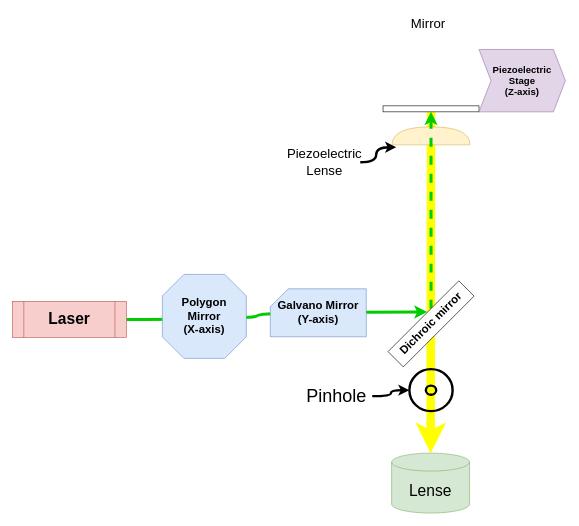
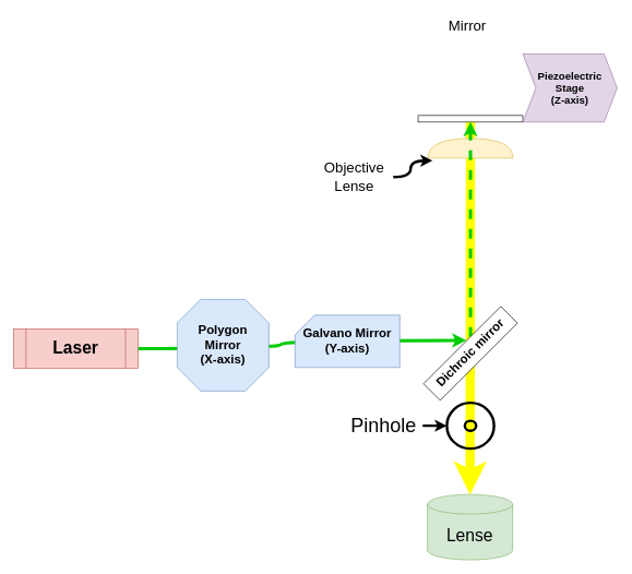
- <mxCell id="17" value="Piezoelectric&lt;br&gt;Lense" style="text;html=1;align=center;verticalAlign=middle;resizable=0;points=[];autosize=1;strokeColor=none;fillColor=none;fontSize=22;" parent="1" vertex="1"><mxGeometry x="480" y="235" width="120" height="70" as="geometry" /></mxCell>
+ <mxCell id="17" value="Objective&lt;br&gt;Lense" style="text;html=1;align=center;verticalAlign=middle;resizable=0;points=[];autosize=1;strokeColor=none;fillColor=none;fontSize=22;" parent="1" vertex="1"><mxGeometry x="480" y="235" width="120" height="70" as="geometry" /></mxCell>
- <mxCell id="15" value="Pinhole" style="text;html=1;align=center;verticalAlign=middle;resizable=0;points=[];autosize=1;strokeColor=none;fillColor=none;fontSize=30;" parent="1" vertex="1"><mxGeometry x="500" y="635" width="120" height="50" as="geometry" /></mxCell>
+ <mxCell id="15" value="Pinhole" style="text;html=1;align=center;verticalAlign=middle;resizable=0;points=[];autosize=1;strokeColor=none;fillColor=none;fontSize=30;" parent="1" vertex="1"><mxGeometry x="525" y="625" width="120" height="50" as="geometry" /></mxCell>
